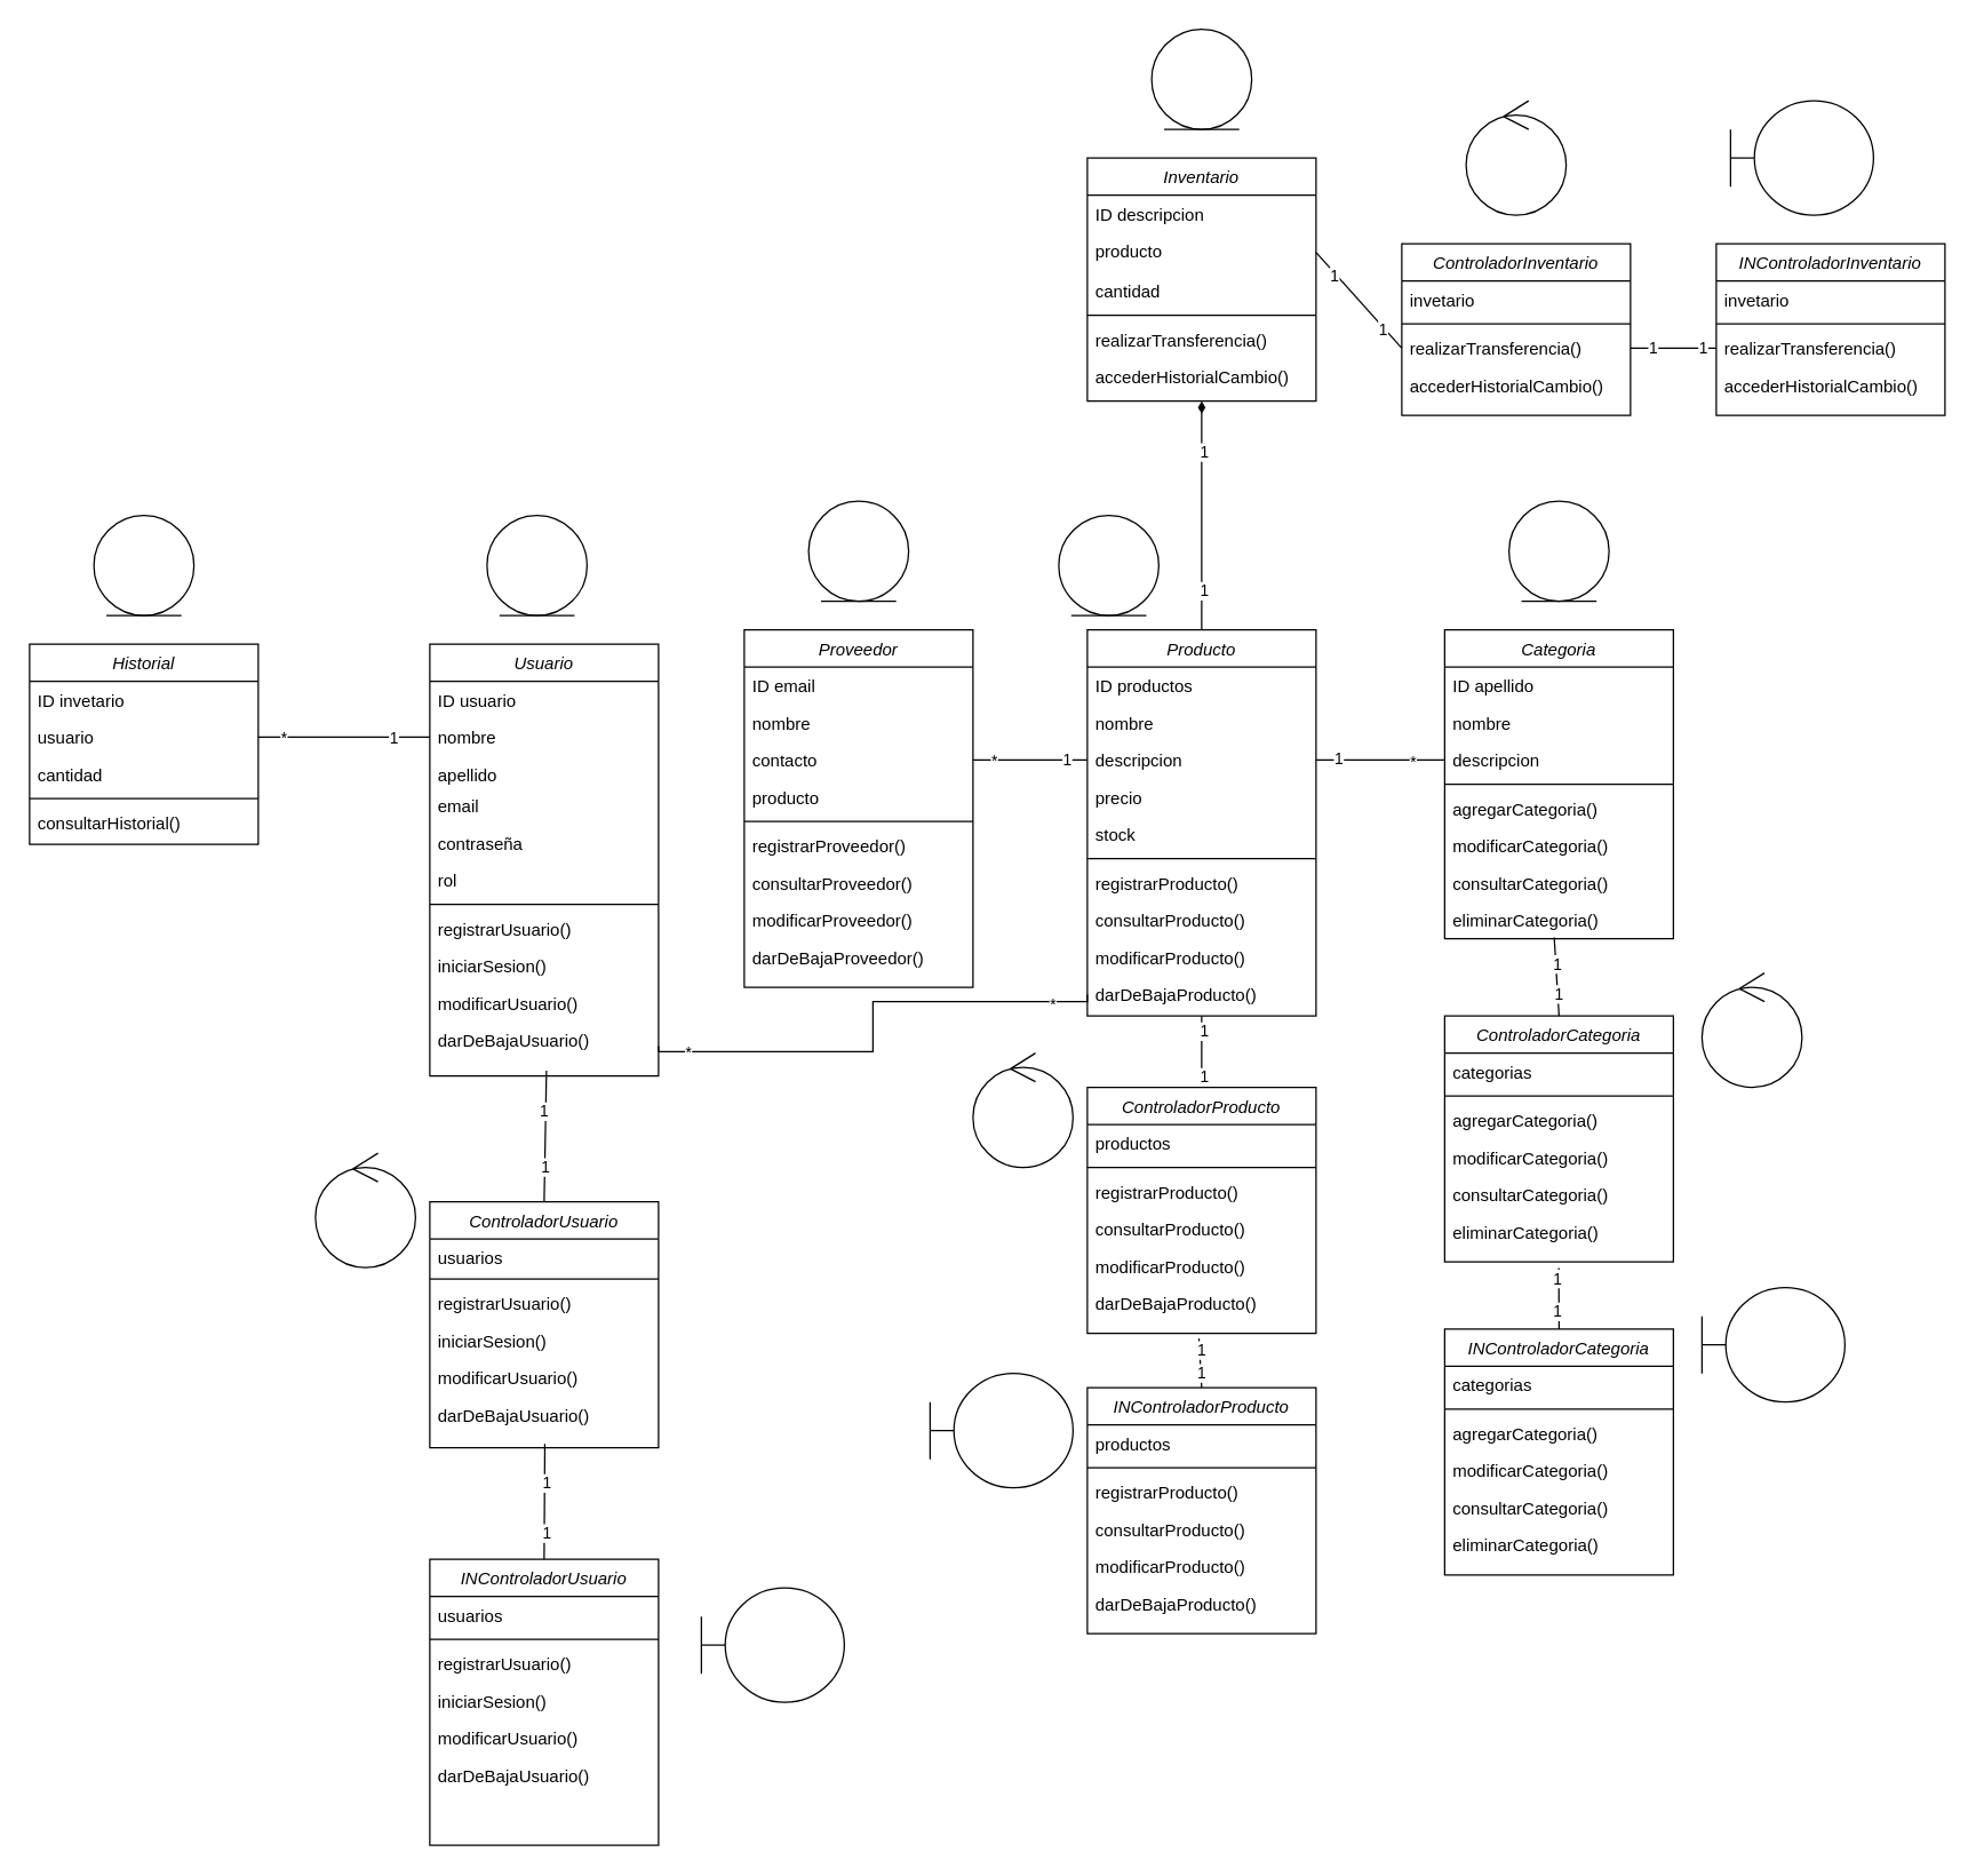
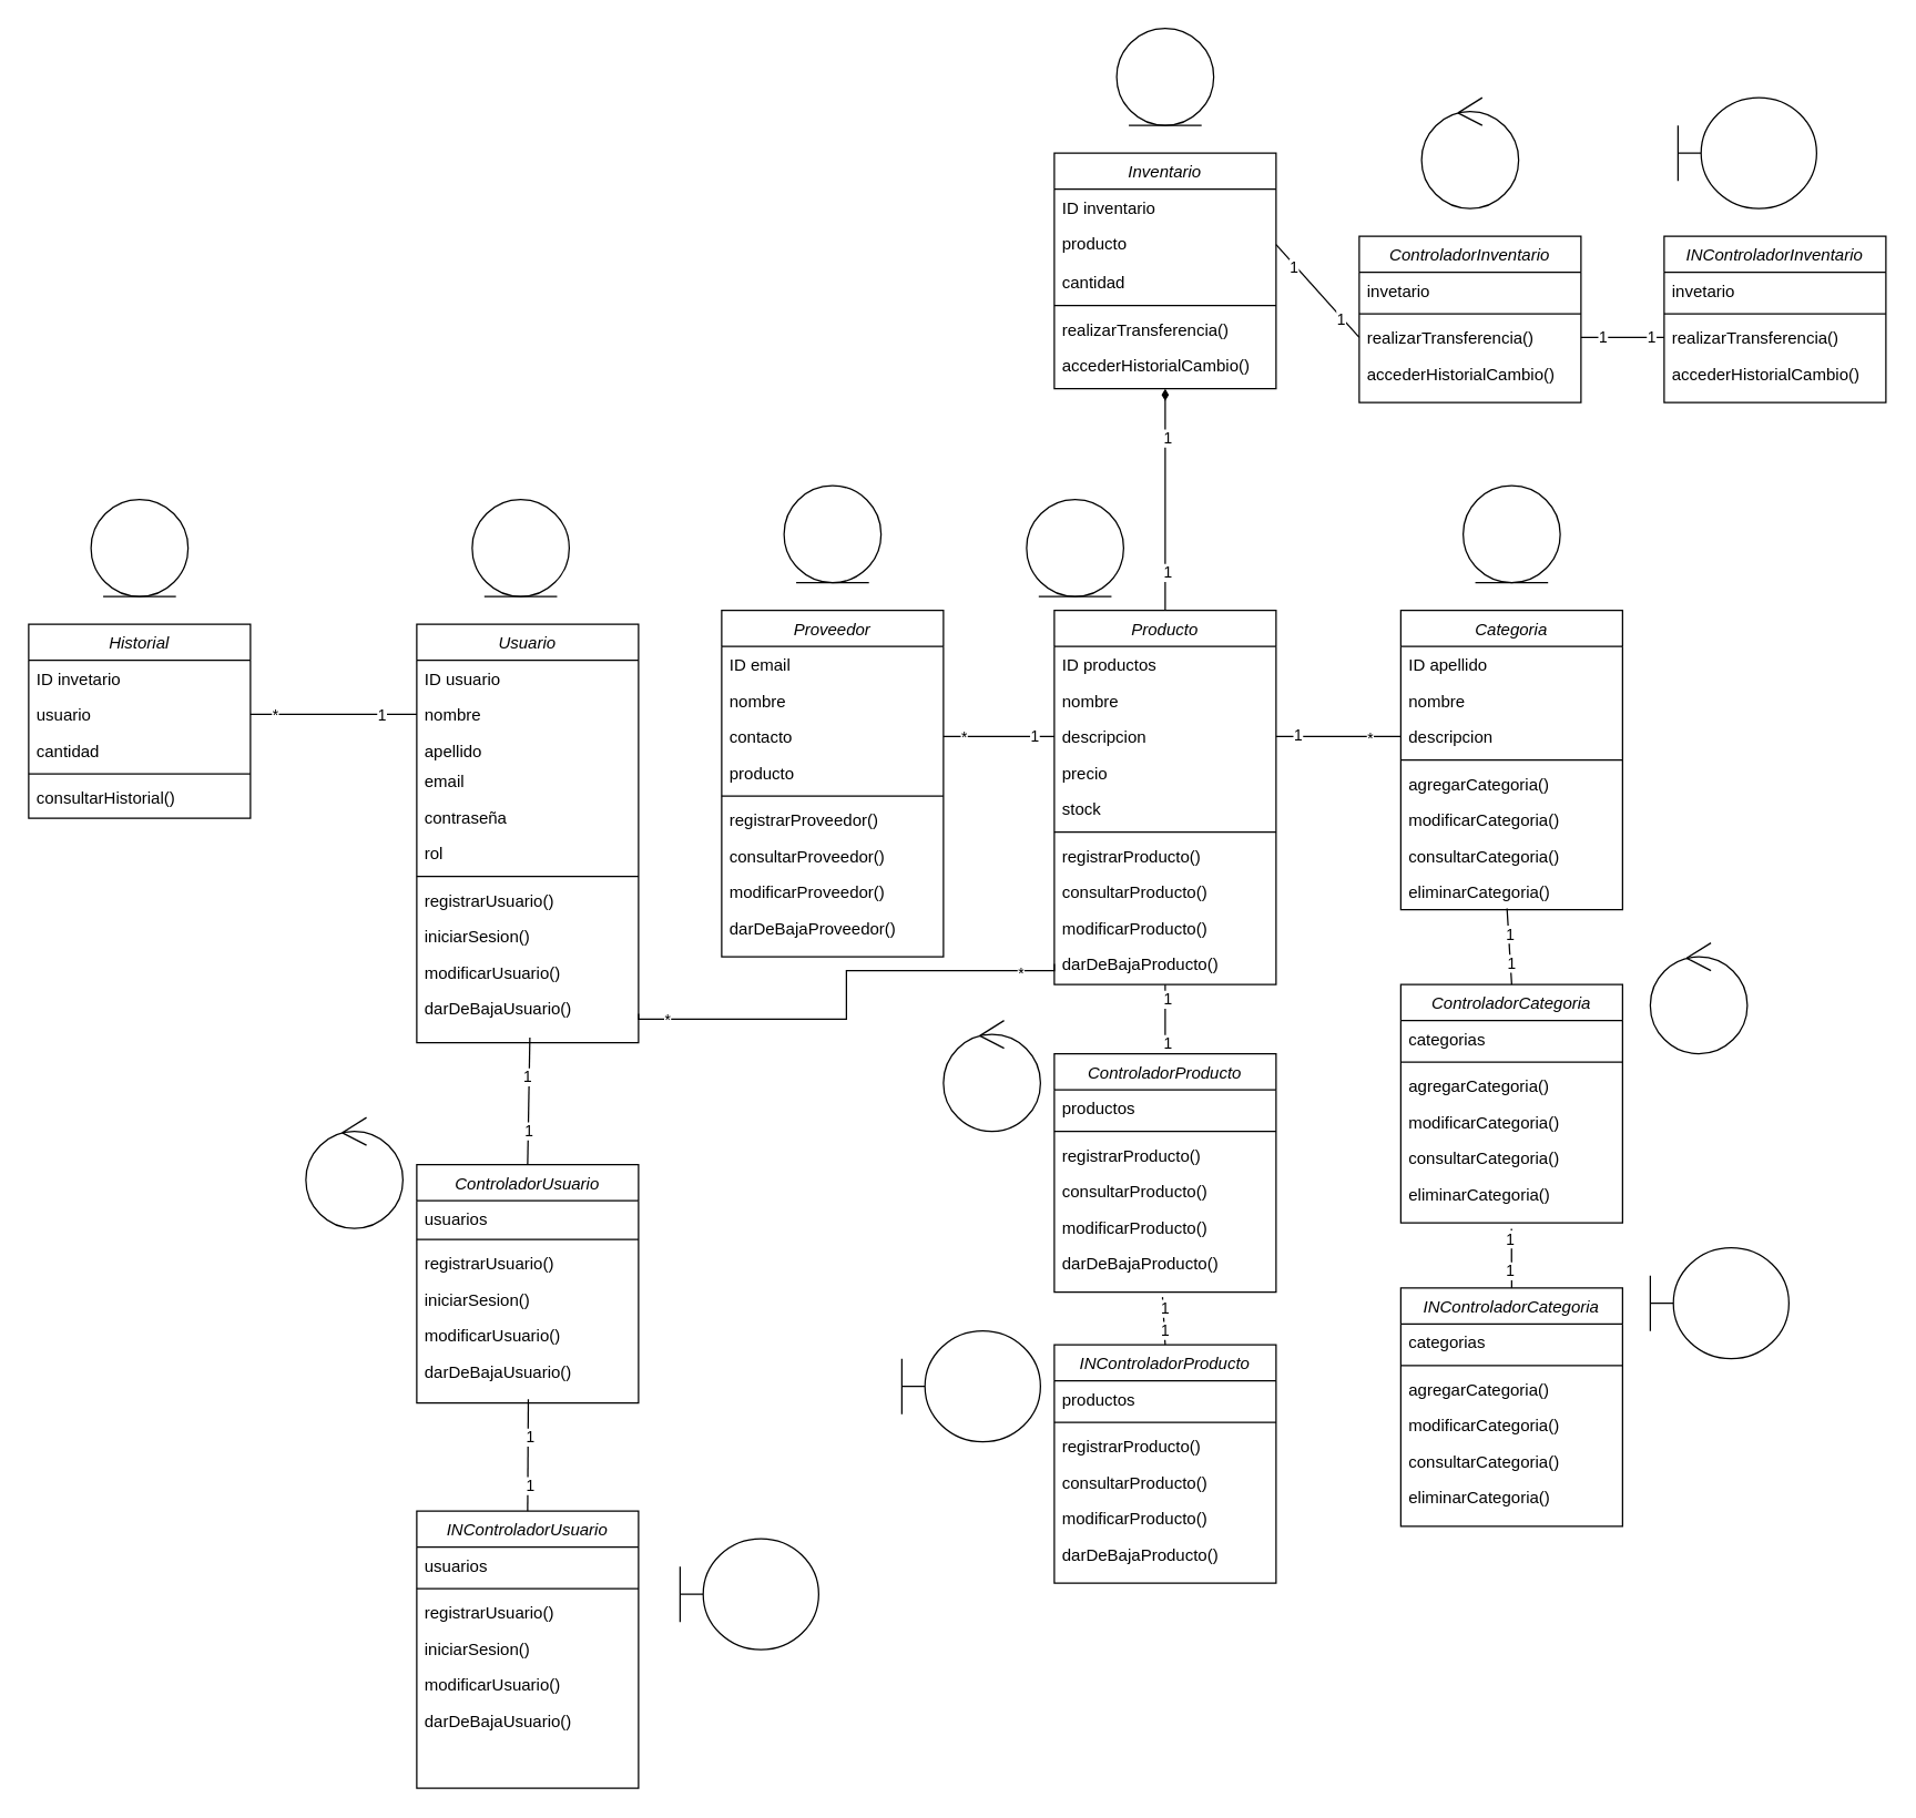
- <mxCell id="42" value="ID descripcion" style="text;align=left;verticalAlign=top;spacingLeft=4;spacingRight=4;overflow=hidden;rotatable=0;points=[[0,0.5],[1,0.5]];portConstraint=eastwest;" parent="41" vertex="1"><mxGeometry y="26" width="160" height="26" as="geometry" /></mxCell>
+ <mxCell id="42" value="ID inventario" style="text;align=left;verticalAlign=top;spacingLeft=4;spacingRight=4;overflow=hidden;rotatable=0;points=[[0,0.5],[1,0.5]];portConstraint=eastwest;" parent="41" vertex="1"><mxGeometry y="26" width="160" height="26" as="geometry" /></mxCell>
